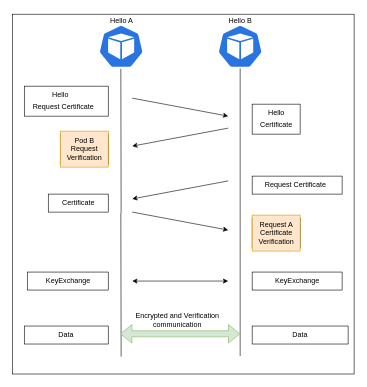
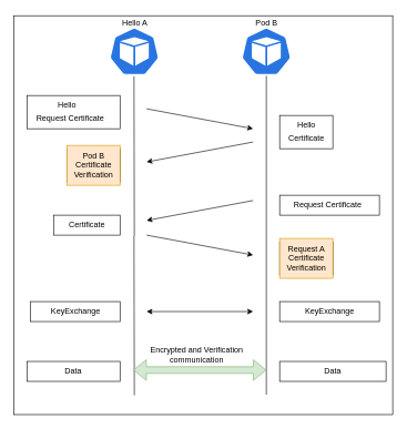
- <mxCell id="36" value="Hello B" style="text;html=1;align=center;verticalAlign=middle;resizable=0;points=[];autosize=1;strokeColor=none;fillColor=none;" vertex="1" parent="1"><mxGeometry x="370" y="20" width="60" height="30" as="geometry" /></mxCell>
+ <mxCell id="36" value="Pod B" style="text;html=1;align=center;verticalAlign=middle;resizable=0;points=[];autosize=1;strokeColor=none;fillColor=none;" vertex="1" parent="1"><mxGeometry x="370" y="20" width="60" height="30" as="geometry" /></mxCell>
- <mxCell id="12" value="&lt;div&gt;Pod B&lt;/div&gt;Request&lt;div&gt;Verification&lt;/div&gt;" style="text;html=1;align=center;verticalAlign=middle;resizable=0;points=[];autosize=1;strokeColor=#d79b00;fillColor=#ffe6cc;" vertex="1" parent="1"><mxGeometry x="100" y="218" width="80" height="60" as="geometry" /></mxCell>
+ <mxCell id="12" value="&lt;div&gt;Pod B&lt;/div&gt;Certificate&lt;div&gt;Verification&lt;/div&gt;" style="text;html=1;align=center;verticalAlign=middle;resizable=0;points=[];autosize=1;strokeColor=#d79b00;fillColor=#ffe6cc;" vertex="1" parent="1"><mxGeometry x="100" y="218" width="80" height="60" as="geometry" /></mxCell>
